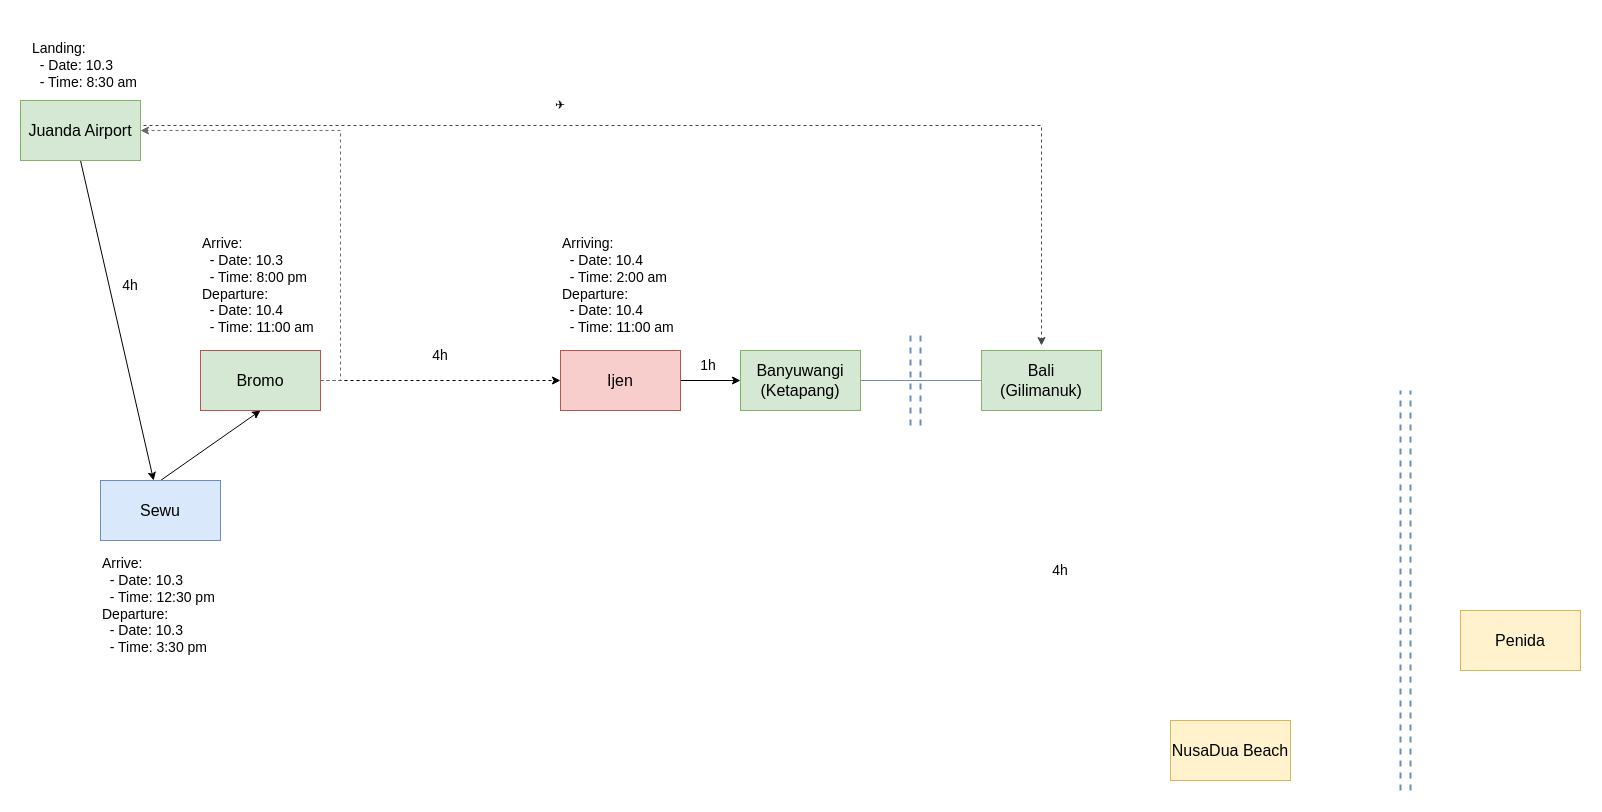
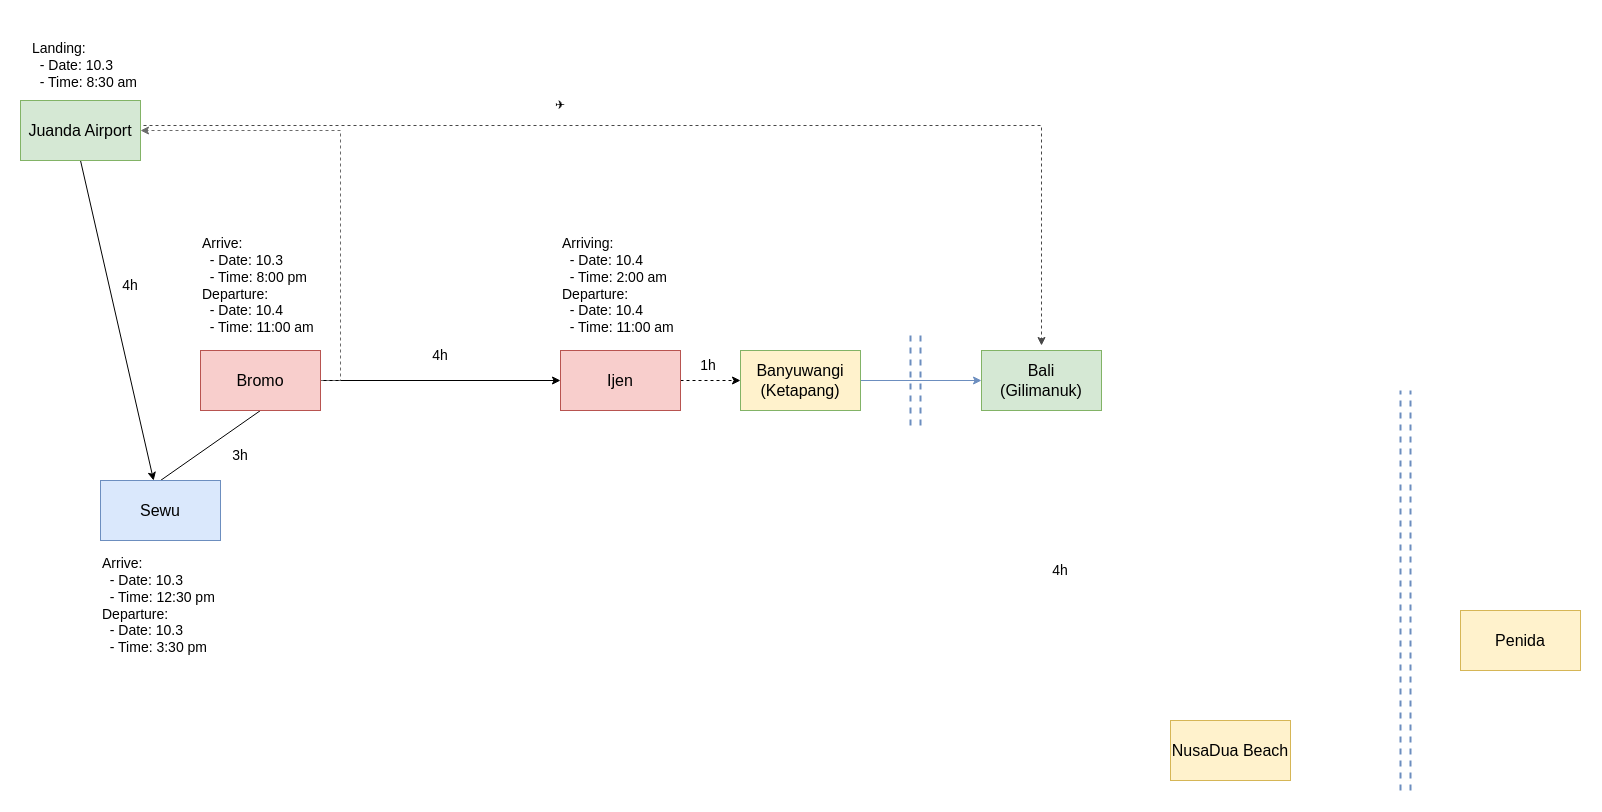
- <mxCell id="9" value="&lt;span style=&quot;font-size: 16px;&quot;&gt;Bromo&lt;/span&gt;" style="rounded=0;whiteSpace=wrap;html=1;fillColor=#d5e8d4;strokeColor=#b85450;" vertex="1" parent="1"><mxGeometry x="200" y="350" width="120" height="60" as="geometry" /></mxCell>
+ <mxCell id="9" value="&lt;span style=&quot;font-size: 16px;&quot;&gt;Bromo&lt;/span&gt;" style="rounded=0;whiteSpace=wrap;html=1;fillColor=#f8cecc;strokeColor=#b85450;" vertex="1" parent="1"><mxGeometry x="200" y="350" width="120" height="60" as="geometry" /></mxCell>
- <mxCell id="7" style="edgeStyle=orthogonalEdgeStyle;rounded=0;orthogonalLoop=1;jettySize=auto;html=1;exitX=1;exitY=0.5;exitDx=0;exitDy=0;entryX=0;entryY=0.5;entryDx=0;entryDy=0;dashed=1;" edge="1" parent="1" source="9" target="11"><mxGeometry relative="1" as="geometry" /></mxCell>
+ <mxCell id="7" style="edgeStyle=orthogonalEdgeStyle;rounded=0;orthogonalLoop=1;jettySize=auto;html=1;exitX=1;exitY=0.5;exitDx=0;exitDy=0;entryX=0;entryY=0.5;entryDx=0;entryDy=0;" edge="1" parent="1" source="9" target="11"><mxGeometry relative="1" as="geometry" /></mxCell>
- <mxCell id="10" style="edgeStyle=orthogonalEdgeStyle;rounded=0;orthogonalLoop=1;jettySize=auto;html=1;exitX=1;exitY=0.5;exitDx=0;exitDy=0;entryX=0;entryY=0.5;entryDx=0;entryDy=0;" edge="1" parent="1" source="11" target="13"><mxGeometry relative="1" as="geometry" /></mxCell>
+ <mxCell id="10" style="edgeStyle=orthogonalEdgeStyle;rounded=0;orthogonalLoop=1;jettySize=auto;html=1;exitX=1;exitY=0.5;exitDx=0;exitDy=0;entryX=0;entryY=0.5;entryDx=0;entryDy=0;dashed=1;" edge="1" parent="1" source="11" target="13"><mxGeometry relative="1" as="geometry" /></mxCell>
- <mxCell id="13" value="&lt;span style=&quot;font-size: 16px;&quot;&gt;Banyuwangi&lt;/span&gt;&lt;div&gt;&lt;span style=&quot;font-size: 16px;&quot;&gt;(Ketapang)&lt;/span&gt;&lt;/div&gt;" style="rounded=0;whiteSpace=wrap;html=1;fillColor=#d5e8d4;strokeColor=#82b366;" vertex="1" parent="1"><mxGeometry x="740" y="350" width="120" height="60" as="geometry" /></mxCell>
+ <mxCell id="13" value="&lt;span style=&quot;font-size: 16px;&quot;&gt;Banyuwangi&lt;/span&gt;&lt;div&gt;&lt;span style=&quot;font-size: 16px;&quot;&gt;(Ketapang)&lt;/span&gt;&lt;/div&gt;" style="rounded=0;whiteSpace=wrap;html=1;fillColor=#fff2cc;strokeColor=#82b366;" vertex="1" parent="1"><mxGeometry x="740" y="350" width="120" height="60" as="geometry" /></mxCell>
- <mxCell id="12" style="edgeStyle=orthogonalEdgeStyle;rounded=0;orthogonalLoop=1;jettySize=auto;html=1;exitX=1;exitY=0.5;exitDx=0;exitDy=0;entryX=0;entryY=0.5;entryDx=0;entryDy=0;fillColor=#dae8fc;strokeColor=#6c8ebf;endArrow=none;" edge="1" parent="1" source="13" target="14"><mxGeometry relative="1" as="geometry"><mxPoint x="970" y="379.647" as="targetPoint" /></mxGeometry></mxCell>
+ <mxCell id="12" style="edgeStyle=orthogonalEdgeStyle;rounded=0;orthogonalLoop=1;jettySize=auto;html=1;exitX=1;exitY=0.5;exitDx=0;exitDy=0;entryX=0;entryY=0.5;entryDx=0;entryDy=0;fillColor=#dae8fc;strokeColor=#6c8ebf;" edge="1" parent="1" source="13" target="14"><mxGeometry relative="1" as="geometry"><mxPoint x="970" y="379.647" as="targetPoint" /></mxGeometry></mxCell>
- <mxCell id="5" style="rounded=0;orthogonalLoop=1;jettySize=auto;html=1;exitX=0.5;exitY=0;exitDx=0;exitDy=0;entryX=0.5;entryY=1;entryDx=0;entryDy=0;" edge="1" parent="1" source="6" target="9"><mxGeometry relative="1" as="geometry"><mxPoint x="270" y="420" as="targetPoint" /></mxGeometry></mxCell>
+ <mxCell id="5" style="rounded=0;orthogonalLoop=1;jettySize=auto;html=1;exitX=0.5;exitY=0;exitDx=0;exitDy=0;entryX=0.5;entryY=1;entryDx=0;entryDy=0;endArrow=none;" edge="1" parent="1" source="6" target="9"><mxGeometry relative="1" as="geometry"><mxPoint x="270" y="420" as="targetPoint" /></mxGeometry></mxCell>
+ <mxCell id="20" value="&lt;font style=&quot;font-size: 14px;&quot;&gt;3h&lt;/font&gt;" style="text;html=1;align=center;verticalAlign=middle;whiteSpace=wrap;rounded=0;" vertex="1" parent="1"><mxGeometry x="210" y="440" width="60" height="30" as="geometry" /></mxCell>
